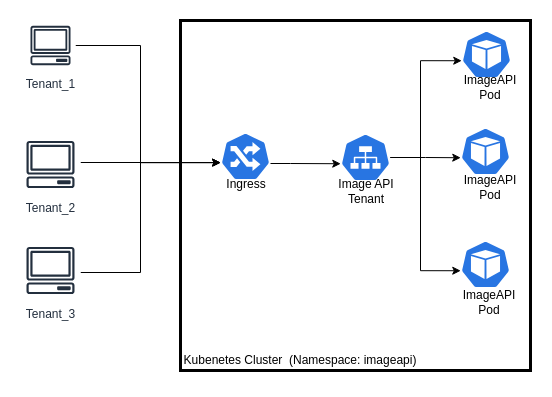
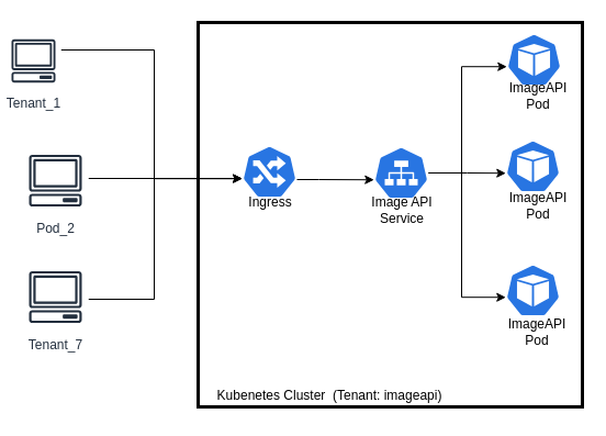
- <mxCell id="4" value="Tenant_1" style="sketch=0;outlineConnect=0;fontColor=#232F3E;gradientColor=none;strokeColor=#232F3E;fillColor=#ffffff;dashed=0;verticalLabelPosition=bottom;verticalAlign=top;align=center;html=1;fontSize=12;fontStyle=0;aspect=fixed;shape=mxgraph.aws4.resourceIcon;resIcon=mxgraph.aws4.client;" vertex="1" parent="1"><mxGeometry x="25" y="20" width="50" height="50" as="geometry" /></mxCell>
+ <mxCell id="4" value="Tenant_1" style="sketch=0;outlineConnect=0;fontColor=#232F3E;gradientColor=none;strokeColor=#232F3E;fillColor=#ffffff;dashed=0;verticalLabelPosition=bottom;verticalAlign=top;align=center;html=1;fontSize=12;fontStyle=0;aspect=fixed;shape=mxgraph.aws4.resourceIcon;resIcon=mxgraph.aws4.client;" vertex="1" parent="1"><mxGeometry x="5" y="30" width="50" height="50" as="geometry" /></mxCell>
- <mxCell id="14" value="Image API Tenant" style="text;html=1;strokeColor=none;fillColor=none;align=center;verticalAlign=middle;whiteSpace=wrap;rounded=0;" vertex="1" parent="12"><mxGeometry y="43" width="60" height="30" as="geometry" /></mxCell>
+ <mxCell id="14" value="Image API Service" style="text;html=1;strokeColor=none;fillColor=none;align=center;verticalAlign=middle;whiteSpace=wrap;rounded=0;" vertex="1" parent="12"><mxGeometry y="43" width="60" height="30" as="geometry" /></mxCell>
- <mxCell id="6" value="Tenant_2" style="sketch=0;outlineConnect=0;fontColor=#232F3E;gradientColor=none;strokeColor=#232F3E;fillColor=#ffffff;dashed=0;verticalLabelPosition=bottom;verticalAlign=top;align=center;html=1;fontSize=12;fontStyle=0;aspect=fixed;shape=mxgraph.aws4.resourceIcon;resIcon=mxgraph.aws4.client;" vertex="1" parent="1"><mxGeometry x="20" y="134" width="60" height="60" as="geometry" /></mxCell>
+ <mxCell id="6" value="Pod_2" style="sketch=0;outlineConnect=0;fontColor=#232F3E;gradientColor=none;strokeColor=#232F3E;fillColor=#ffffff;dashed=0;verticalLabelPosition=bottom;verticalAlign=top;align=center;html=1;fontSize=12;fontStyle=0;aspect=fixed;shape=mxgraph.aws4.resourceIcon;resIcon=mxgraph.aws4.client;" vertex="1" parent="1"><mxGeometry x="20" y="134" width="60" height="60" as="geometry" /></mxCell>
- <mxCell id="8" value="Tenant_3" style="sketch=0;outlineConnect=0;fontColor=#232F3E;gradientColor=none;strokeColor=#232F3E;fillColor=#ffffff;dashed=0;verticalLabelPosition=bottom;verticalAlign=top;align=center;html=1;fontSize=12;fontStyle=0;aspect=fixed;shape=mxgraph.aws4.resourceIcon;resIcon=mxgraph.aws4.client;" vertex="1" parent="1"><mxGeometry x="20" y="240" width="60" height="60" as="geometry" /></mxCell>
+ <mxCell id="8" value="Tenant_7" style="sketch=0;outlineConnect=0;fontColor=#232F3E;gradientColor=none;strokeColor=#232F3E;fillColor=#ffffff;dashed=0;verticalLabelPosition=bottom;verticalAlign=top;align=center;html=1;fontSize=12;fontStyle=0;aspect=fixed;shape=mxgraph.aws4.resourceIcon;resIcon=mxgraph.aws4.client;" vertex="1" parent="1"><mxGeometry x="20" y="240" width="60" height="60" as="geometry" /></mxCell>
- <mxCell id="28" value="Kubenetes Cluster &amp;nbsp;(Namespace: imageapi)" style="text;html=1;strokeColor=none;fillColor=none;align=center;verticalAlign=middle;whiteSpace=wrap;rounded=0;" vertex="1" parent="1"><mxGeometry x="160" y="345" width="280" height="30" as="geometry" /></mxCell>
+ <mxCell id="28" value="Kubenetes Cluster &amp;nbsp;(Tenant: imageapi)" style="text;html=1;strokeColor=none;fillColor=none;align=center;verticalAlign=middle;whiteSpace=wrap;rounded=0;" vertex="1" parent="1"><mxGeometry x="160" y="345" width="280" height="30" as="geometry" /></mxCell>
